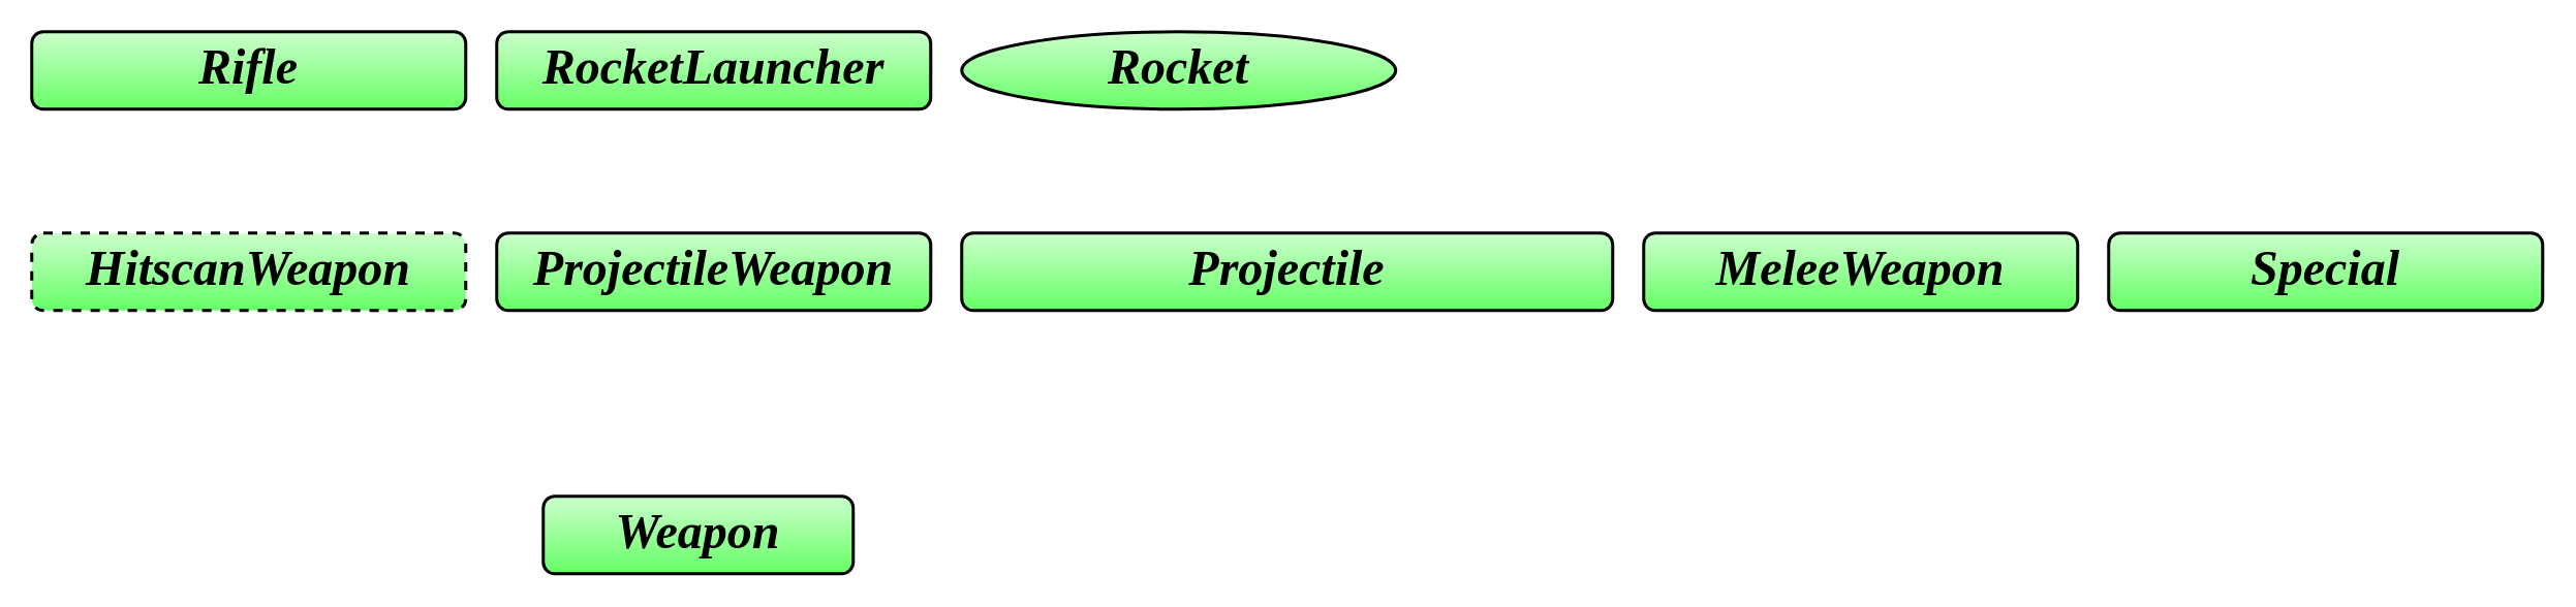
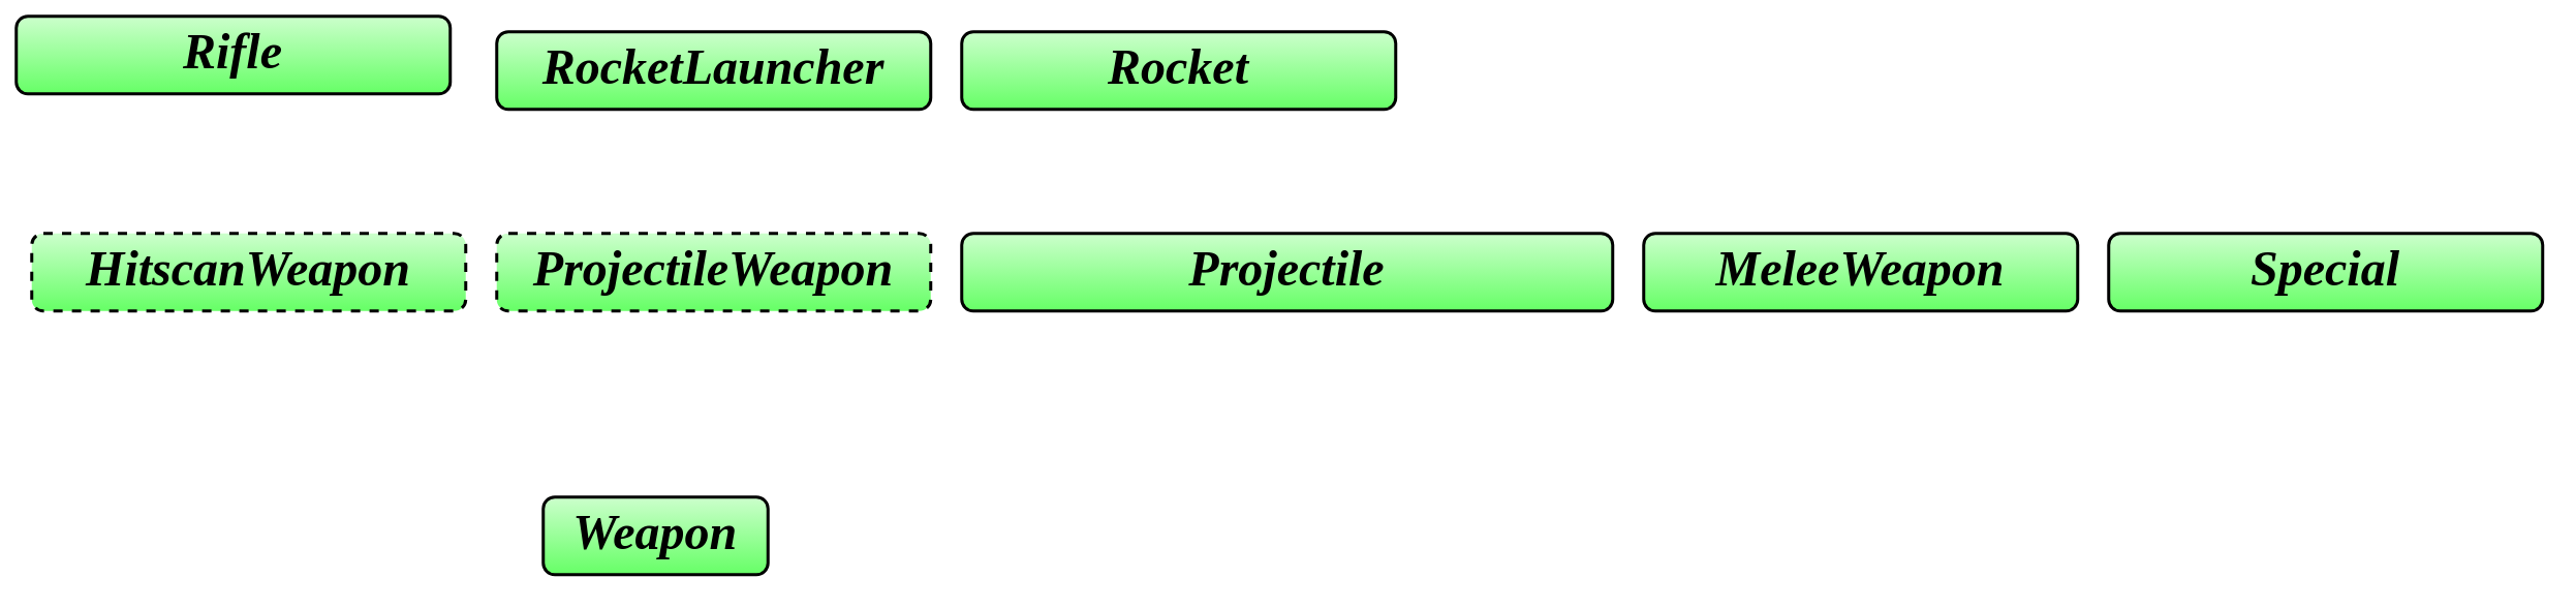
- <mxCell id="6" value="&lt;h2 style=&quot;line-height: 100%;&quot;&gt;&lt;font face=&quot;Barlow&quot; style=&quot;font-size: 32px;&quot; data-font-src=&quot;https://fonts.googleapis.com/css?family=Barlow&quot;&gt;&lt;i style=&quot;&quot;&gt;Rifle&lt;/i&gt;&lt;/font&gt;&lt;/h2&gt;" style="rounded=1;whiteSpace=wrap;html=1;gradientColor=#66FF66;fillColor=#CCFFCC;strokeWidth=2;perimeterSpacing=0;shadow=0;" parent="1" vertex="1"><mxGeometry y="20" width="280" height="50" as="geometry" x="20" /></mxCell>
+ <mxCell id="6" value="&lt;h2 style=&quot;line-height: 100%;&quot;&gt;&lt;font face=&quot;Barlow&quot; style=&quot;font-size: 32px;&quot; data-font-src=&quot;https://fonts.googleapis.com/css?family=Barlow&quot;&gt;&lt;i style=&quot;&quot;&gt;Rifle&lt;/i&gt;&lt;/font&gt;&lt;/h2&gt;" style="rounded=1;whiteSpace=wrap;html=1;gradientColor=#66FF66;fillColor=#CCFFCC;strokeWidth=2;perimeterSpacing=0;shadow=0;" parent="1" vertex="1"><mxGeometry x="10" y="10" width="280" height="50" as="geometry" /></mxCell>
- <mxCell id="8" value="&lt;h2 style=&quot;line-height: 100%;&quot;&gt;&lt;font face=&quot;Barlow&quot; style=&quot;font-size: 32px;&quot; data-font-src=&quot;https://fonts.googleapis.com/css?family=Barlow&quot;&gt;&lt;i style=&quot;&quot;&gt;Rocket&lt;/i&gt;&lt;/font&gt;&lt;/h2&gt;" style="ellipse;whiteSpace=wrap;html=1;gradientColor=#66FF66;fillColor=#CCFFCC;strokeWidth=2;perimeterSpacing=0;shadow=0;" parent="1" vertex="1"><mxGeometry x="620" y="20" width="280" height="50" as="geometry" /></mxCell>
+ <mxCell id="8" value="&lt;h2 style=&quot;line-height: 100%;&quot;&gt;&lt;font face=&quot;Barlow&quot; style=&quot;font-size: 32px;&quot; data-font-src=&quot;https://fonts.googleapis.com/css?family=Barlow&quot;&gt;&lt;i style=&quot;&quot;&gt;Rocket&lt;/i&gt;&lt;/font&gt;&lt;/h2&gt;" style="rounded=1;whiteSpace=wrap;html=1;gradientColor=#66FF66;fillColor=#CCFFCC;strokeWidth=2;perimeterSpacing=0;shadow=0;" parent="1" vertex="1"><mxGeometry x="620" y="20" width="280" height="50" as="geometry" /></mxCell>
- <mxCell id="3" value="&lt;h2 style=&quot;line-height: 100%;&quot;&gt;&lt;font face=&quot;Barlow&quot; style=&quot;font-size: 32px;&quot; data-font-src=&quot;https://fonts.googleapis.com/css?family=Barlow&quot;&gt;&lt;i style=&quot;&quot;&gt;ProjectileWeapon&lt;/i&gt;&lt;/font&gt;&lt;/h2&gt;" style="rounded=1;whiteSpace=wrap;html=1;gradientColor=#66FF66;fillColor=#CCFFCC;strokeWidth=2;perimeterSpacing=0;shadow=0;" parent="1" vertex="1"><mxGeometry x="320" y="150" width="280" height="50" as="geometry" /></mxCell>
+ <mxCell id="3" value="&lt;h2 style=&quot;line-height: 100%;&quot;&gt;&lt;font face=&quot;Barlow&quot; style=&quot;font-size: 32px;&quot; data-font-src=&quot;https://fonts.googleapis.com/css?family=Barlow&quot;&gt;&lt;i style=&quot;&quot;&gt;ProjectileWeapon&lt;/i&gt;&lt;/font&gt;&lt;/h2&gt;" style="rounded=1;whiteSpace=wrap;html=1;gradientColor=#66FF66;fillColor=#CCFFCC;strokeWidth=2;perimeterSpacing=0;shadow=0;dashed=1;" parent="1" vertex="1"><mxGeometry x="320" y="150" width="280" height="50" as="geometry" /></mxCell>
- <mxCell id="2" value="&lt;h2 style=&quot;line-height: 100%;&quot;&gt;&lt;font face=&quot;Barlow&quot; style=&quot;font-size: 32px;&quot; data-font-src=&quot;https://fonts.googleapis.com/css?family=Barlow&quot;&gt;&lt;i style=&quot;&quot;&gt;Weapon&lt;/i&gt;&lt;/font&gt;&lt;/h2&gt;" style="rounded=1;whiteSpace=wrap;html=1;gradientColor=#66FF66;fillColor=#CCFFCC;strokeWidth=2;perimeterSpacing=0;shadow=0;" parent="1" vertex="1"><mxGeometry x="350" y="320" width="200" height="50" as="geometry" /></mxCell>
+ <mxCell id="2" value="&lt;h2 style=&quot;line-height: 100%;&quot;&gt;&lt;font face=&quot;Barlow&quot; style=&quot;font-size: 32px;&quot; data-font-src=&quot;https://fonts.googleapis.com/css?family=Barlow&quot;&gt;&lt;i style=&quot;&quot;&gt;Weapon&lt;/i&gt;&lt;/font&gt;&lt;/h2&gt;" style="rounded=1;whiteSpace=wrap;html=1;gradientColor=#66FF66;fillColor=#CCFFCC;strokeWidth=2;perimeterSpacing=0;shadow=0;" parent="1" vertex="1"><mxGeometry x="350" y="320" width="145" height="50" as="geometry" /></mxCell>
